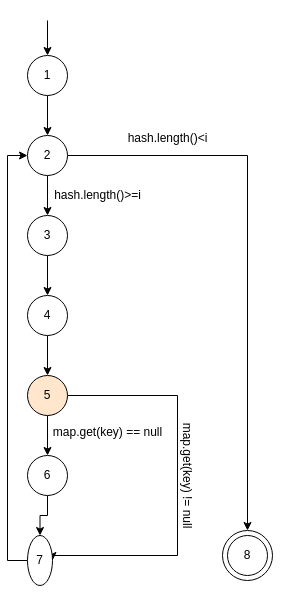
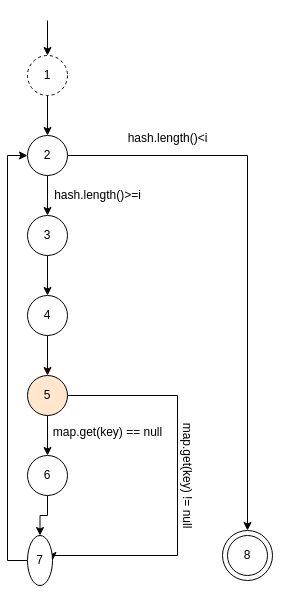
- <mxCell id="5" value="1" style="ellipse;whiteSpace=wrap;html=1;aspect=fixed;" vertex="1" parent="1"><mxGeometry x="20" y="55" width="40" height="40" as="geometry" /></mxCell>
+ <mxCell id="5" value="1" style="ellipse;whiteSpace=wrap;html=1;aspect=fixed;dashed=1;" vertex="1" parent="1"><mxGeometry x="20" y="55" width="40" height="40" as="geometry" /></mxCell>
